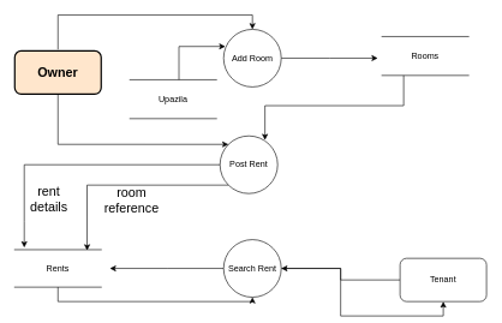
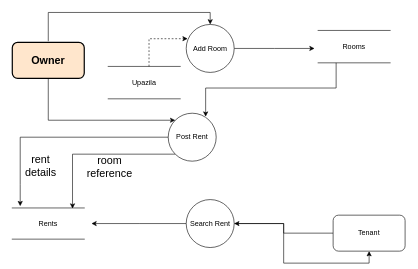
- <mxCell id="15" style="edgeStyle=orthogonalEdgeStyle;rounded=0;orthogonalLoop=1;jettySize=auto;html=1;entryX=0.03;entryY=0.297;entryDx=0;entryDy=0;entryPerimeter=0;fontSize=18;" edge="1" parent="1" source="16" target="6"><mxGeometry relative="1" as="geometry"><Array as="points"><mxPoint x="248" y="64" /></Array></mxGeometry></mxCell>
+ <mxCell id="15" style="edgeStyle=orthogonalEdgeStyle;rounded=0;orthogonalLoop=1;jettySize=auto;html=1;entryX=0.03;entryY=0.297;entryDx=0;entryDy=0;entryPerimeter=0;fontSize=18;dashed=1;" edge="1" parent="1" source="16" target="6"><mxGeometry relative="1" as="geometry"><Array as="points"><mxPoint x="248" y="64" /></Array></mxGeometry></mxCell>
- <mxCell id="4" value="Post Rent" style="ellipse;whiteSpace=wrap;html=1;aspect=fixed;" vertex="1" parent="1"><mxGeometry x="305" y="188" width="80" height="80" as="geometry" /></mxCell>
+ <mxCell id="4" value="Post Rent" style="ellipse;whiteSpace=wrap;html=1;aspect=fixed;" vertex="1" parent="1"><mxGeometry x="280" y="188" width="80" height="80" as="geometry" /></mxCell>
- <mxCell id="19" style="edgeStyle=orthogonalEdgeStyle;rounded=0;orthogonalLoop=1;jettySize=auto;html=1;exitX=0.5;exitY=1;exitDx=0;exitDy=0;entryX=0.5;entryY=1;entryDx=0;entryDy=0;fontSize=18;" edge="1" parent="1" source="20" target="9"><mxGeometry relative="1" as="geometry" /></mxCell>
